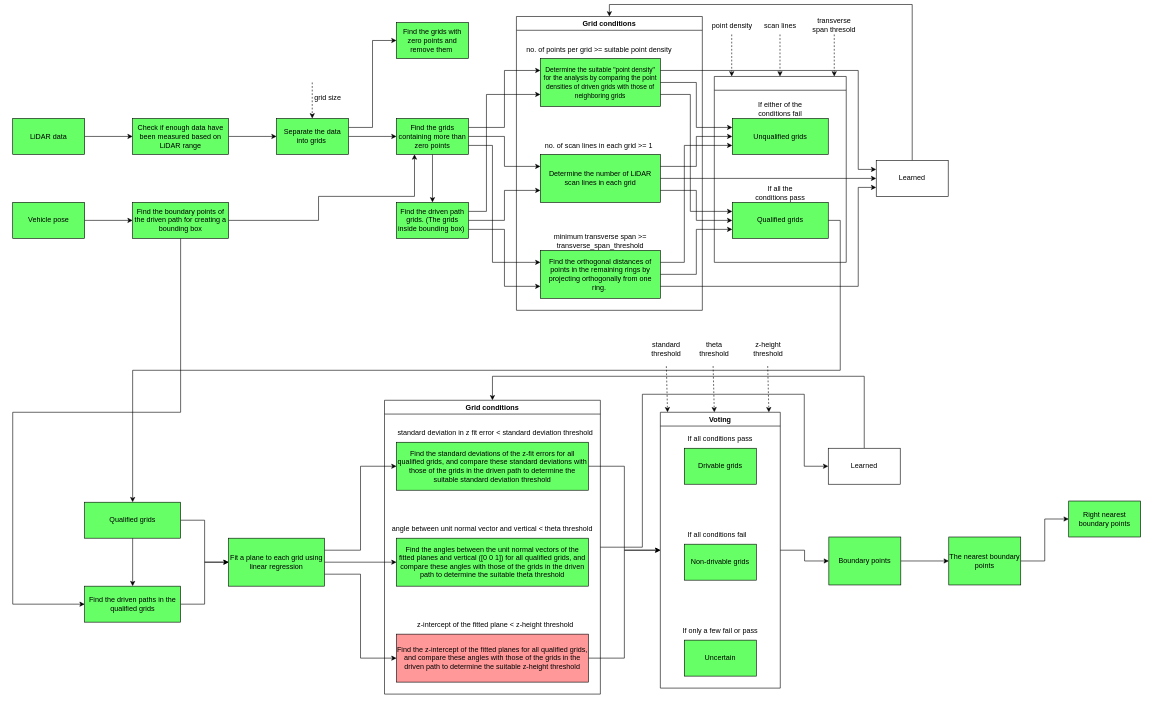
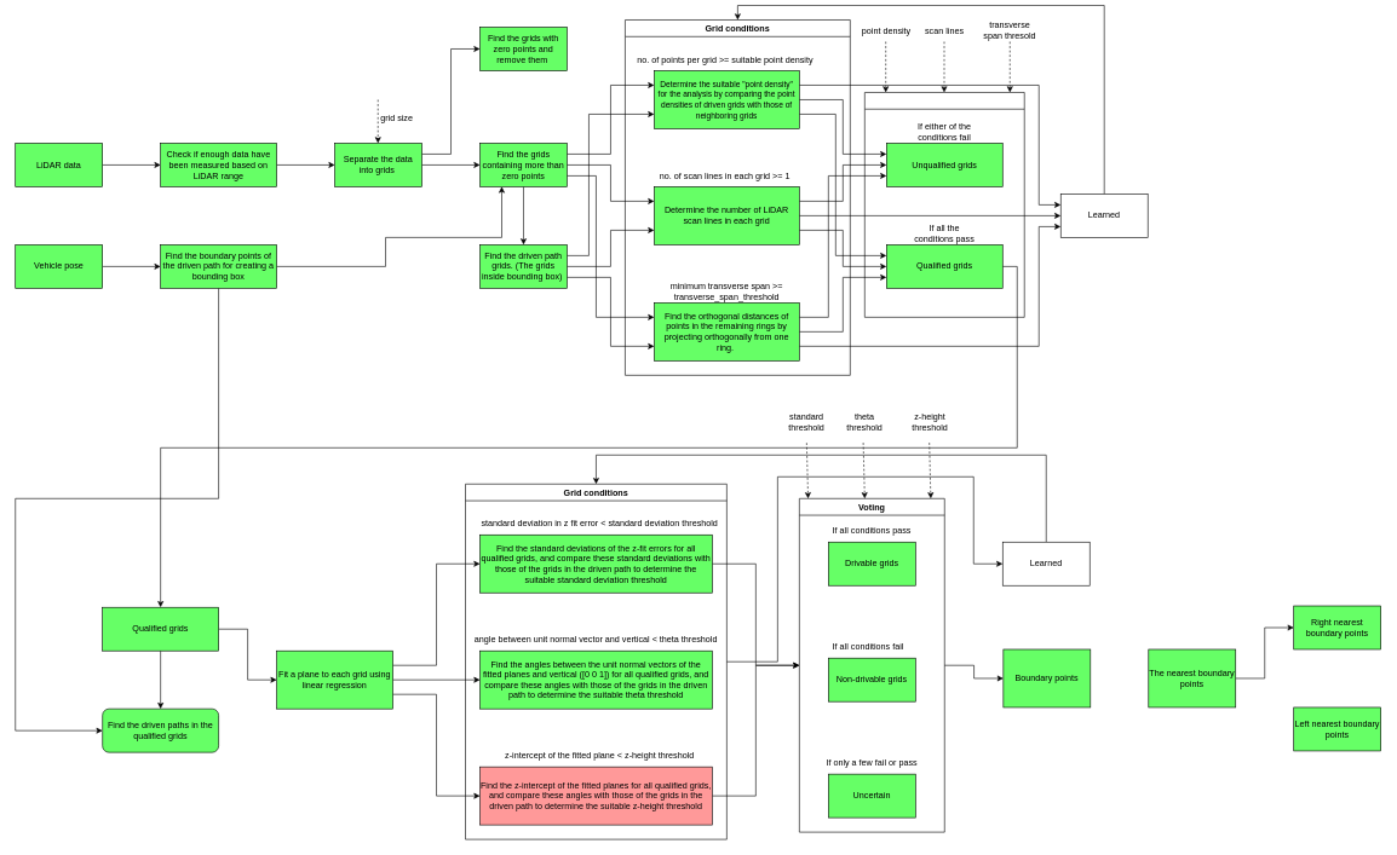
- <mxCell id="85" style="edgeStyle=orthogonalEdgeStyle;rounded=0;orthogonalLoop=1;jettySize=auto;html=1;exitX=1;exitY=0.5;exitDx=0;exitDy=0;entryX=0;entryY=0.5;entryDx=0;entryDy=0;" edge="1" parent="1" source="86" target="88"><mxGeometry relative="1" as="geometry" /></mxCell>
- <mxCell id="54" style="edgeStyle=orthogonalEdgeStyle;rounded=0;orthogonalLoop=1;jettySize=auto;html=1;exitX=1;exitY=0.5;exitDx=0;exitDy=0;entryX=0;entryY=0.5;entryDx=0;entryDy=0;" edge="1" parent="1" source="55" target="66"><mxGeometry relative="1" as="geometry" /></mxCell>
+ <mxCell id="90" value="Left nearest boundary points" style="rounded=0;whiteSpace=wrap;html=1;fillColor=#66FF66;" vertex="1" parent="1"><mxGeometry x="1781" y="968" width="120" height="60" as="geometry" /></mxCell>
- <mxCell id="55" value="Find the driven paths in the qualified grids" style="rounded=0;whiteSpace=wrap;html=1;fillColor=#66FF66;" vertex="1" parent="1"><mxGeometry x="140" y="970" width="160" height="60" as="geometry" /></mxCell>
+ <mxCell id="55" value="Find the driven paths in the qualified grids" style="whiteSpace=wrap;html=1;fillColor=#66FF66;rounded=1;" vertex="1" parent="1"><mxGeometry x="140" y="970" width="160" height="60" as="geometry" /></mxCell>
